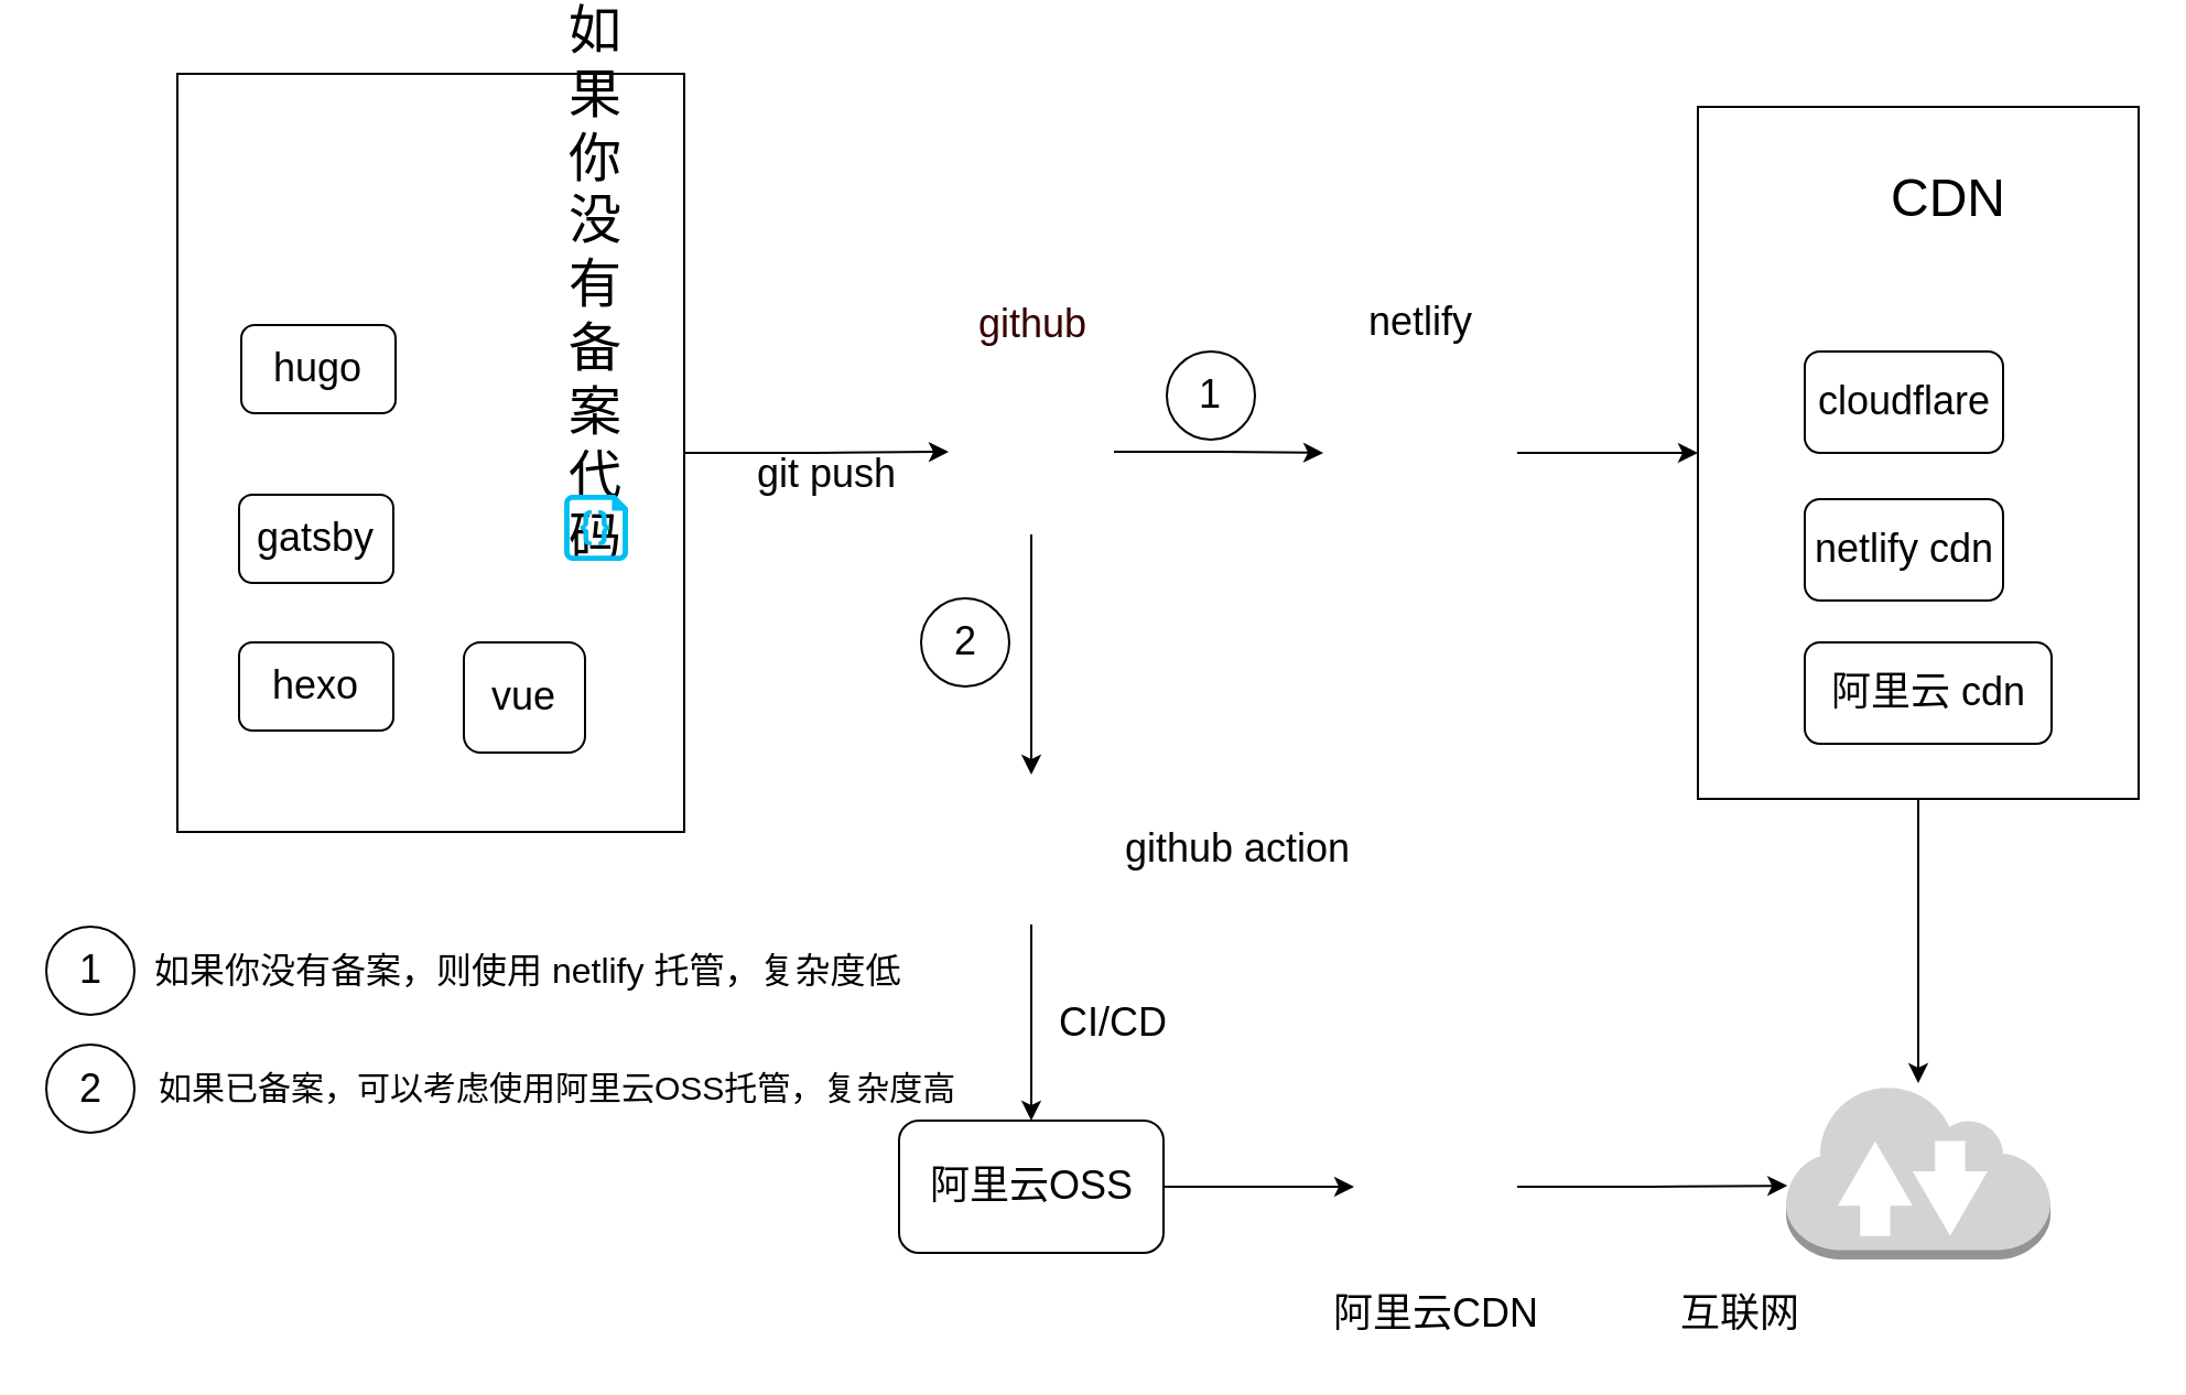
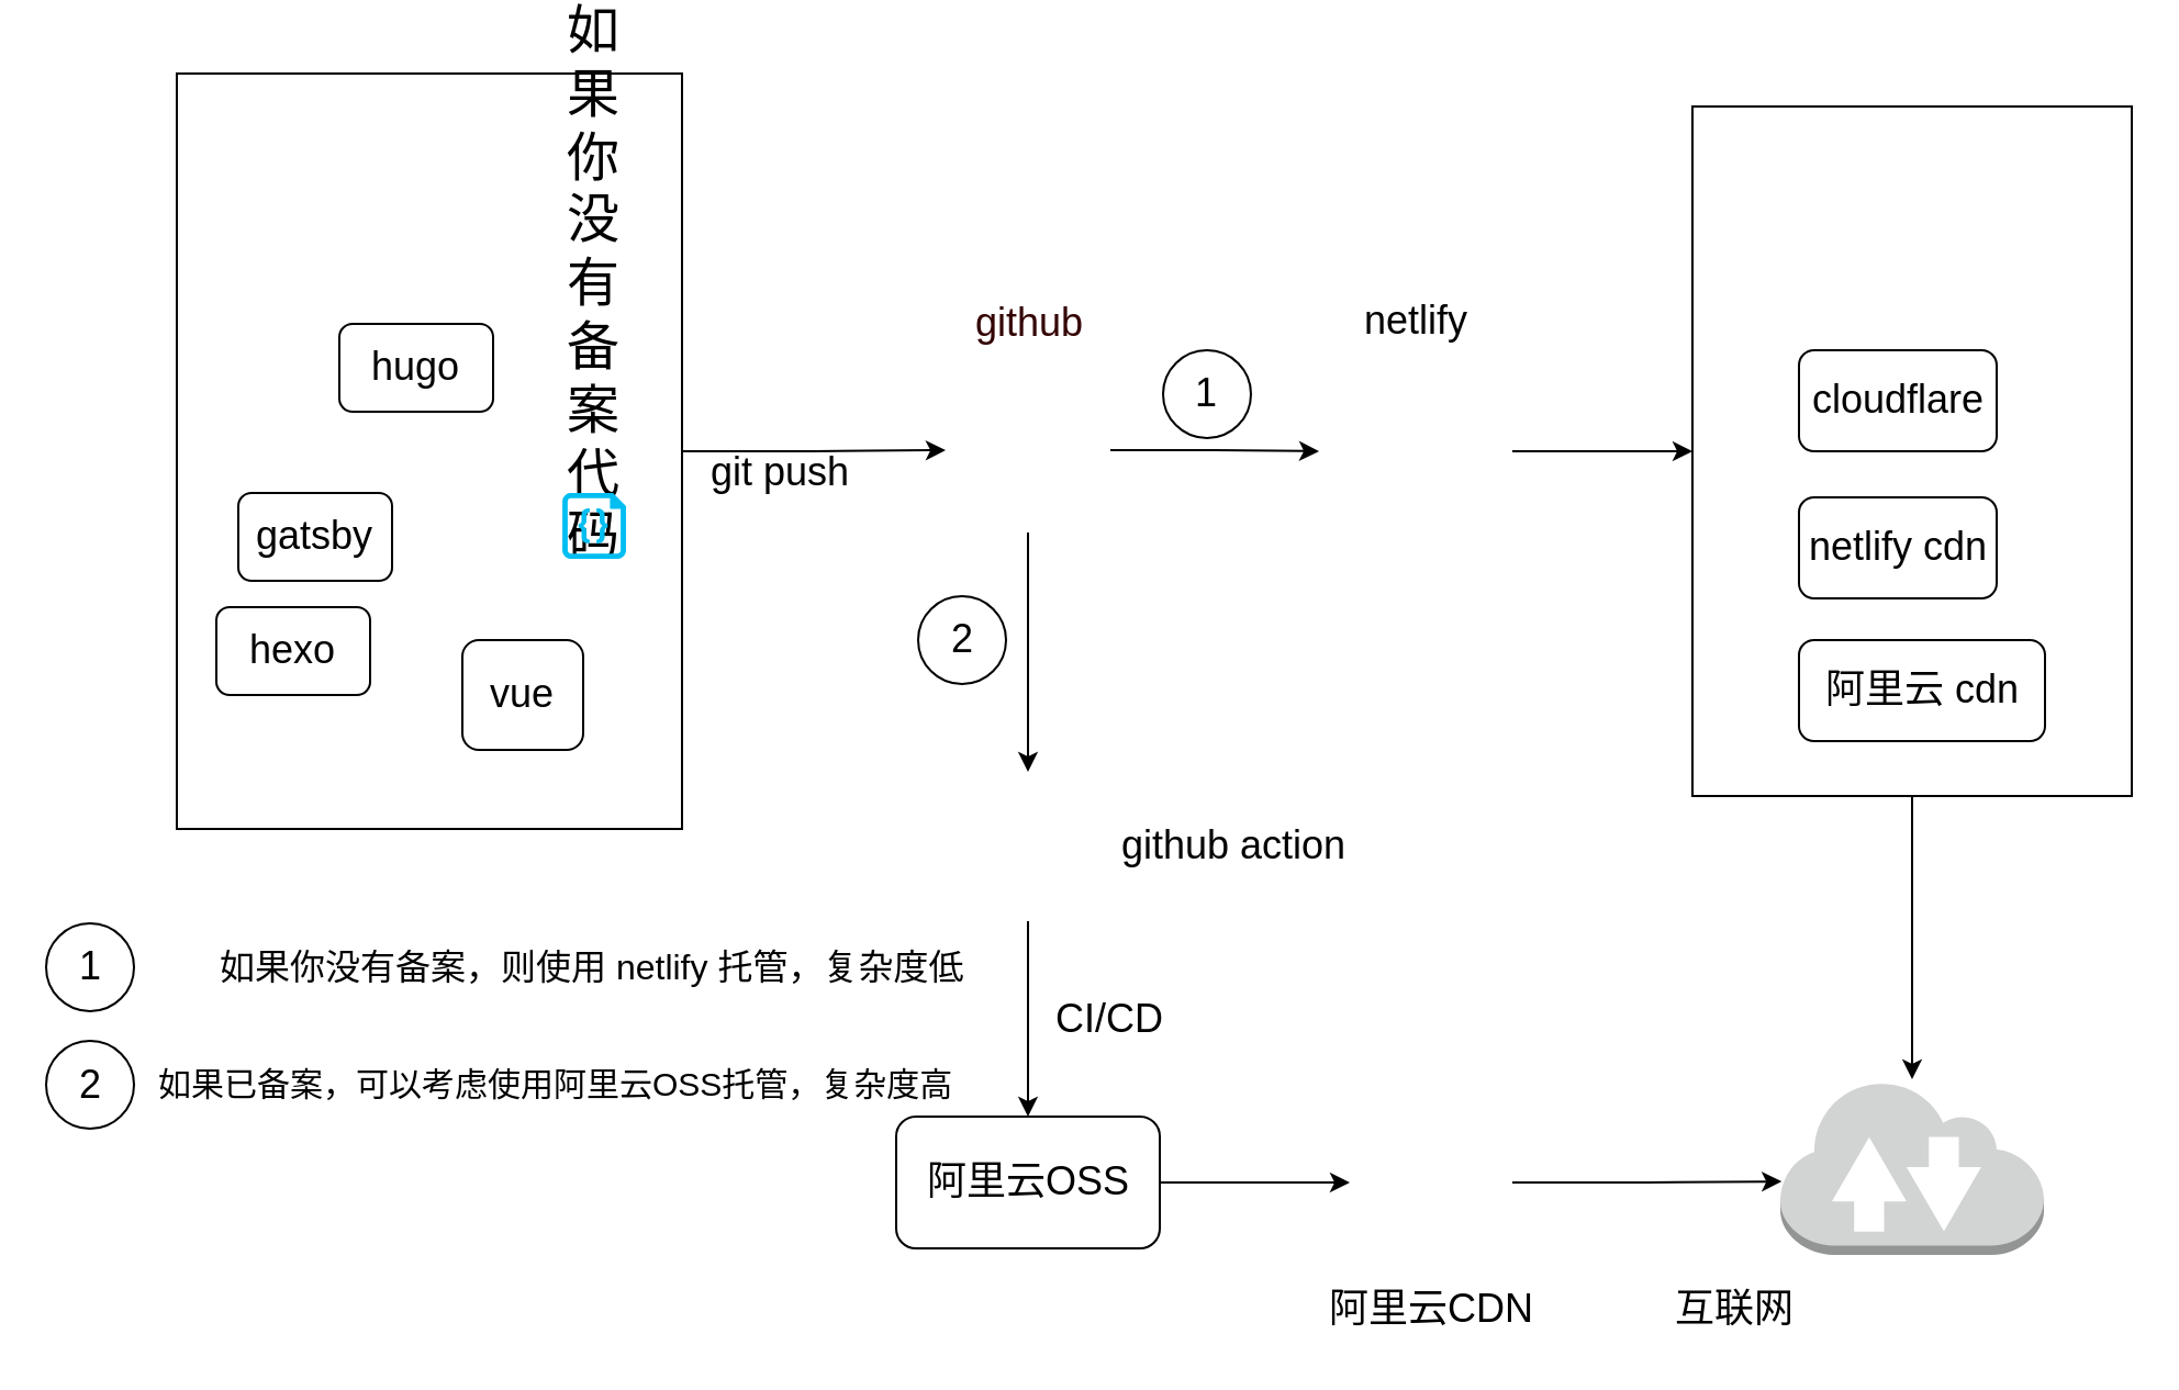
- <mxCell id="20" value="&lt;font style=&quot;font-size: 24px&quot;&gt;CDN&lt;/font&gt;" style="text;html=1;strokeColor=none;fillColor=none;align=center;verticalAlign=middle;whiteSpace=wrap;rounded=0;labelBackgroundColor=none;fontSize=18;fontColor=#000;" vertex="1" parent="1"><mxGeometry x="864" y="66.5" width="40" height="20" as="geometry" /></mxCell>
- <mxCell id="11" value="hugo" style="rounded=1;whiteSpace=wrap;html=1;labelBackgroundColor=none;fillColor=none;fontSize=18;fontColor=#000;" vertex="1" parent="1"><mxGeometry x="109" y="134" width="70" height="40" as="geometry" /></mxCell>
+ <mxCell id="11" value="hugo" style="rounded=1;whiteSpace=wrap;html=1;labelBackgroundColor=none;fillColor=none;fontSize=18;fontColor=#000;" vertex="1" parent="1"><mxGeometry x="154" y="134" width="70" height="40" as="geometry" /></mxCell>
- <mxCell id="27" value="git push" style="text;html=1;strokeColor=none;fillColor=none;align=center;verticalAlign=middle;whiteSpace=wrap;rounded=0;labelBackgroundColor=none;fontSize=18;fontColor=#000;" vertex="1" parent="1"><mxGeometry x="340" y="192" width="70" height="20" as="geometry" /></mxCell>
+ <mxCell id="27" value="git push" style="text;html=1;strokeColor=none;fillColor=none;align=center;verticalAlign=middle;whiteSpace=wrap;rounded=0;labelBackgroundColor=none;fontSize=18;fontColor=#000;" vertex="1" parent="1"><mxGeometry x="320" y="192" width="70" height="20" as="geometry" /></mxCell>
- <mxCell id="13" value="hexo" style="rounded=1;whiteSpace=wrap;html=1;labelBackgroundColor=none;fillColor=none;fontSize=18;fontColor=#000;" vertex="1" parent="1"><mxGeometry x="108" y="278" width="70" height="40" as="geometry" /></mxCell>
+ <mxCell id="13" value="hexo" style="rounded=1;whiteSpace=wrap;html=1;labelBackgroundColor=none;fillColor=none;fontSize=18;fontColor=#000;" vertex="1" parent="1"><mxGeometry x="98" y="263" width="70" height="40" as="geometry" /></mxCell>
- <mxCell id="42" value="如果你没有备案，则使用 netlify 托管，复杂度低" style="text;html=1;align=left;verticalAlign=middle;resizable=0;points=[];;autosize=1;fontSize=16;fontColor=#000;" vertex="1" parent="1"><mxGeometry x="67.5" y="417" width="350" height="20" as="geometry" /></mxCell>
+ <mxCell id="42" value="如果你没有备案，则使用 netlify 托管，复杂度低" style="text;html=1;align=left;verticalAlign=middle;resizable=0;points=[];;autosize=1;fontSize=16;fontColor=#000;" vertex="1" parent="1"><mxGeometry x="97.5" y="417" width="350" height="20" as="geometry" /></mxCell>
